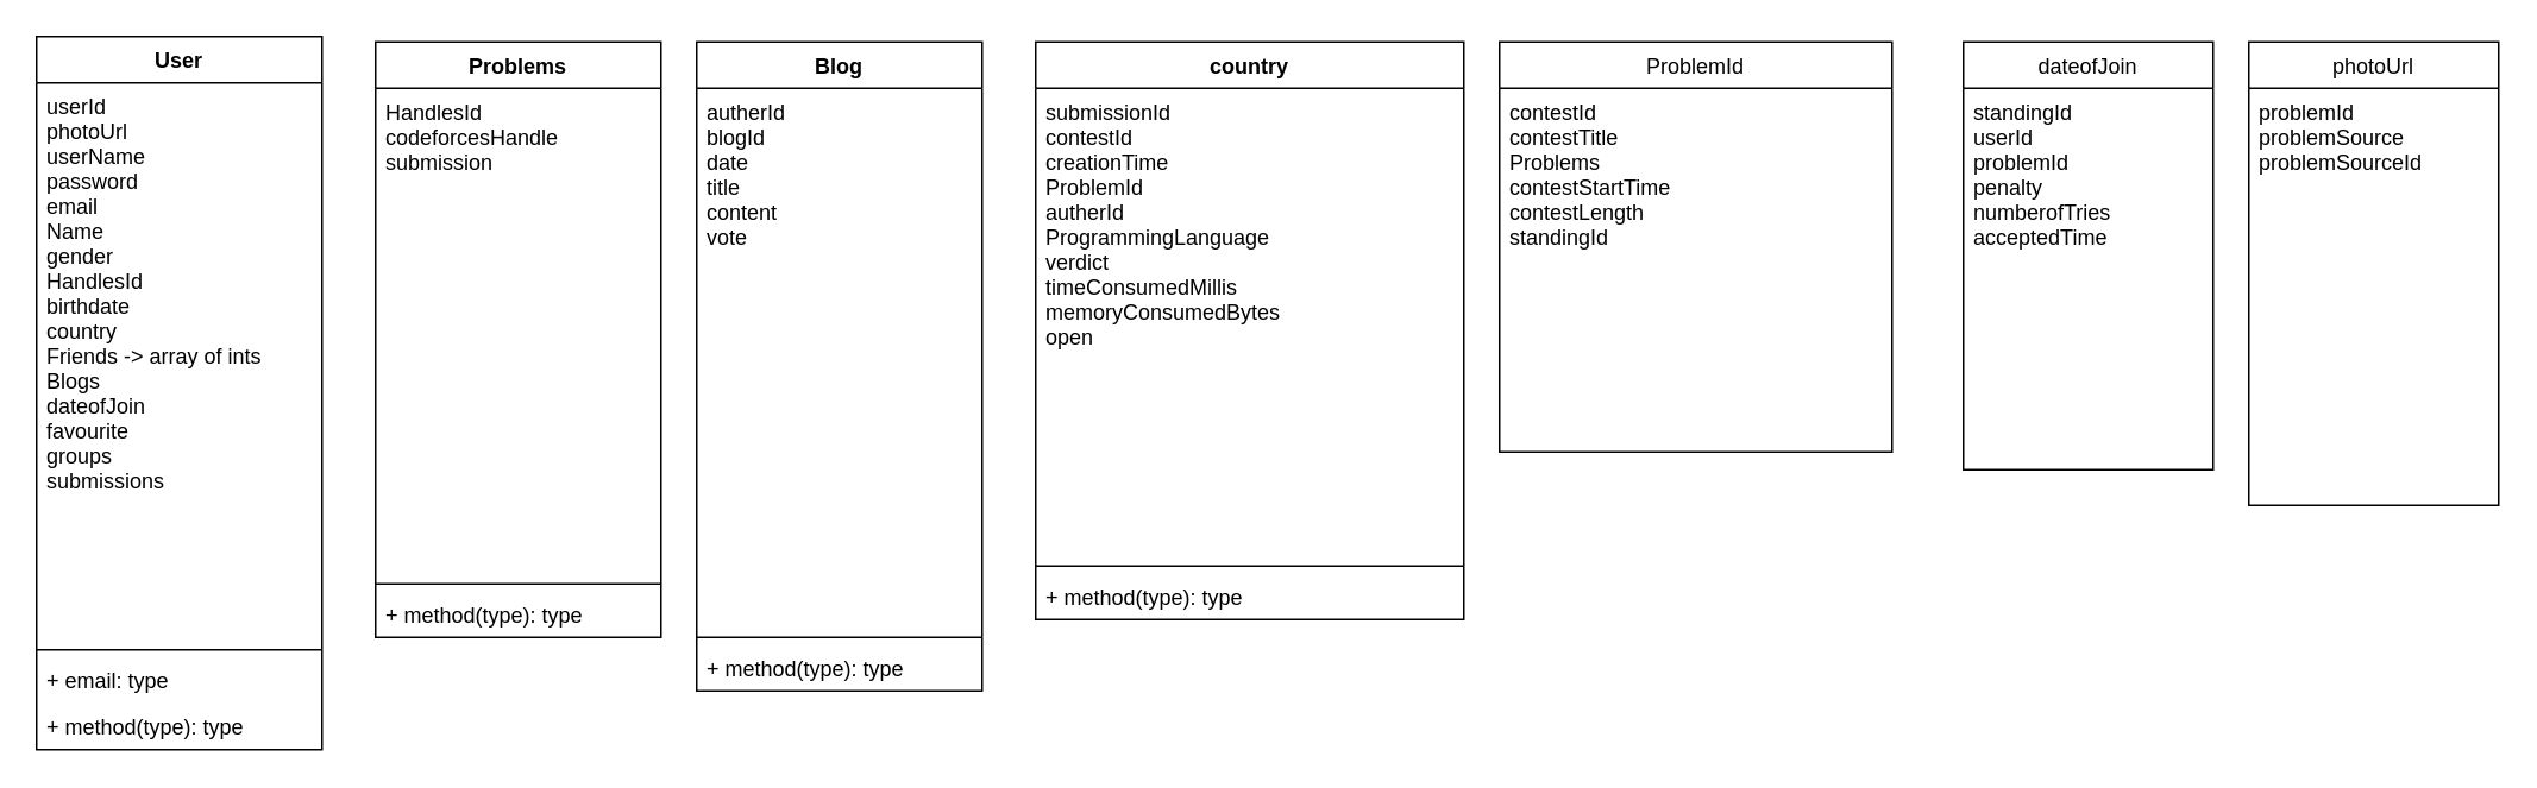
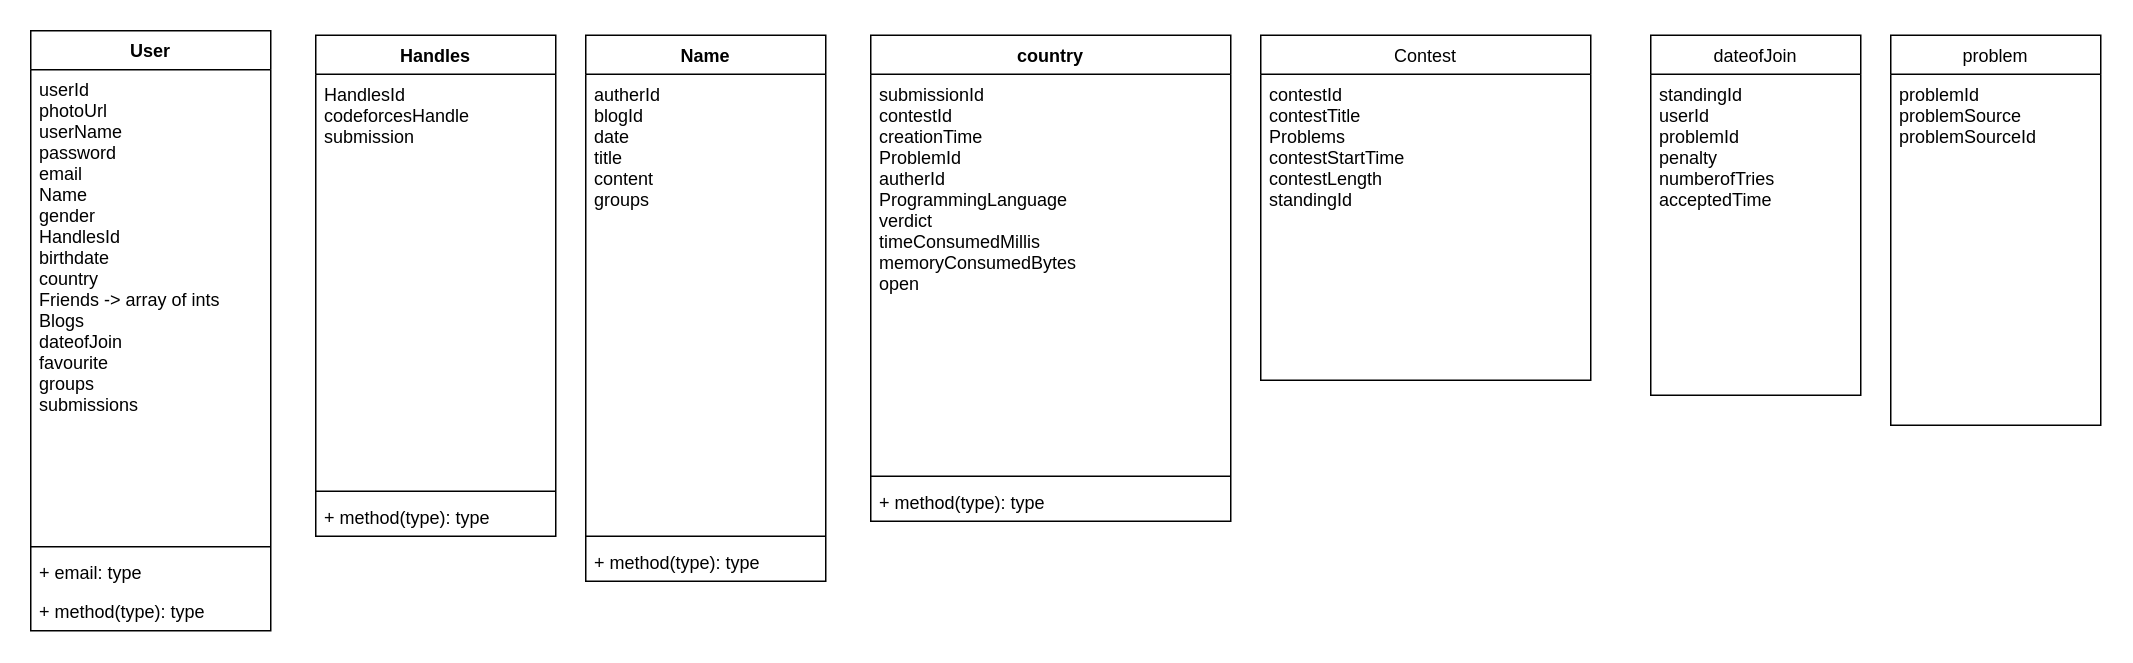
- <mxCell id="15" value="Problems" style="swimlane;fontStyle=1;align=center;verticalAlign=top;childLayout=stackLayout;horizontal=1;startSize=26;horizontalStack=0;resizeParent=1;resizeParentMax=0;resizeLast=0;collapsible=1;marginBottom=0;" vertex="1" parent="1"><mxGeometry x="210" y="23" width="160" height="334" as="geometry" /></mxCell>
+ <mxCell id="15" value="Handles" style="swimlane;fontStyle=1;align=center;verticalAlign=top;childLayout=stackLayout;horizontal=1;startSize=26;horizontalStack=0;resizeParent=1;resizeParentMax=0;resizeLast=0;collapsible=1;marginBottom=0;" vertex="1" parent="1"><mxGeometry x="210" y="23" width="160" height="334" as="geometry" /></mxCell>
- <mxCell id="7" value="Blog" style="swimlane;fontStyle=1;align=center;verticalAlign=top;childLayout=stackLayout;horizontal=1;startSize=26;horizontalStack=0;resizeParent=1;resizeParentMax=0;resizeLast=0;collapsible=1;marginBottom=0;" vertex="1" parent="1"><mxGeometry x="390" y="23" width="160" height="364" as="geometry" /></mxCell>
+ <mxCell id="7" value="Name" style="swimlane;fontStyle=1;align=center;verticalAlign=top;childLayout=stackLayout;horizontal=1;startSize=26;horizontalStack=0;resizeParent=1;resizeParentMax=0;resizeLast=0;collapsible=1;marginBottom=0;" vertex="1" parent="1"><mxGeometry x="390" y="23" width="160" height="364" as="geometry" /></mxCell>
- <mxCell id="19" value="ProblemId" style="swimlane;fontStyle=0;childLayout=stackLayout;horizontal=1;startSize=26;fillColor=none;horizontalStack=0;resizeParent=1;resizeParentMax=0;resizeLast=0;collapsible=1;marginBottom=0;" vertex="1" parent="1"><mxGeometry x="840" y="23" width="220" height="230" as="geometry" /></mxCell>
+ <mxCell id="19" value="Contest" style="swimlane;fontStyle=0;childLayout=stackLayout;horizontal=1;startSize=26;fillColor=none;horizontalStack=0;resizeParent=1;resizeParentMax=0;resizeLast=0;collapsible=1;marginBottom=0;" vertex="1" parent="1"><mxGeometry x="840" y="23" width="220" height="230" as="geometry" /></mxCell>
- <mxCell id="23" value="photoUrl" style="swimlane;fontStyle=0;childLayout=stackLayout;horizontal=1;startSize=26;fillColor=none;horizontalStack=0;resizeParent=1;resizeParentMax=0;resizeLast=0;collapsible=1;marginBottom=0;" vertex="1" parent="1"><mxGeometry x="1260" y="23" width="140" height="260" as="geometry" /></mxCell>
+ <mxCell id="23" value="problem" style="swimlane;fontStyle=0;childLayout=stackLayout;horizontal=1;startSize=26;fillColor=none;horizontalStack=0;resizeParent=1;resizeParentMax=0;resizeLast=0;collapsible=1;marginBottom=0;" vertex="1" parent="1"><mxGeometry x="1260" y="23" width="140" height="260" as="geometry" /></mxCell>
- <mxCell id="8" value="autherId&#10;blogId&#10;date&#10;title&#10;content&#10;vote " style="text;strokeColor=none;fillColor=none;align=left;verticalAlign=top;spacingLeft=4;spacingRight=4;overflow=hidden;rotatable=0;points=[[0,0.5],[1,0.5]];portConstraint=eastwest;" vertex="1" parent="7"><mxGeometry y="26" width="160" height="304" as="geometry" /></mxCell>
+ <mxCell id="8" value="autherId&#10;blogId&#10;date&#10;title&#10;content&#10;groups " style="text;strokeColor=none;fillColor=none;align=left;verticalAlign=top;spacingLeft=4;spacingRight=4;overflow=hidden;rotatable=0;points=[[0,0.5],[1,0.5]];portConstraint=eastwest;" vertex="1" parent="7"><mxGeometry y="26" width="160" height="304" as="geometry" /></mxCell>
